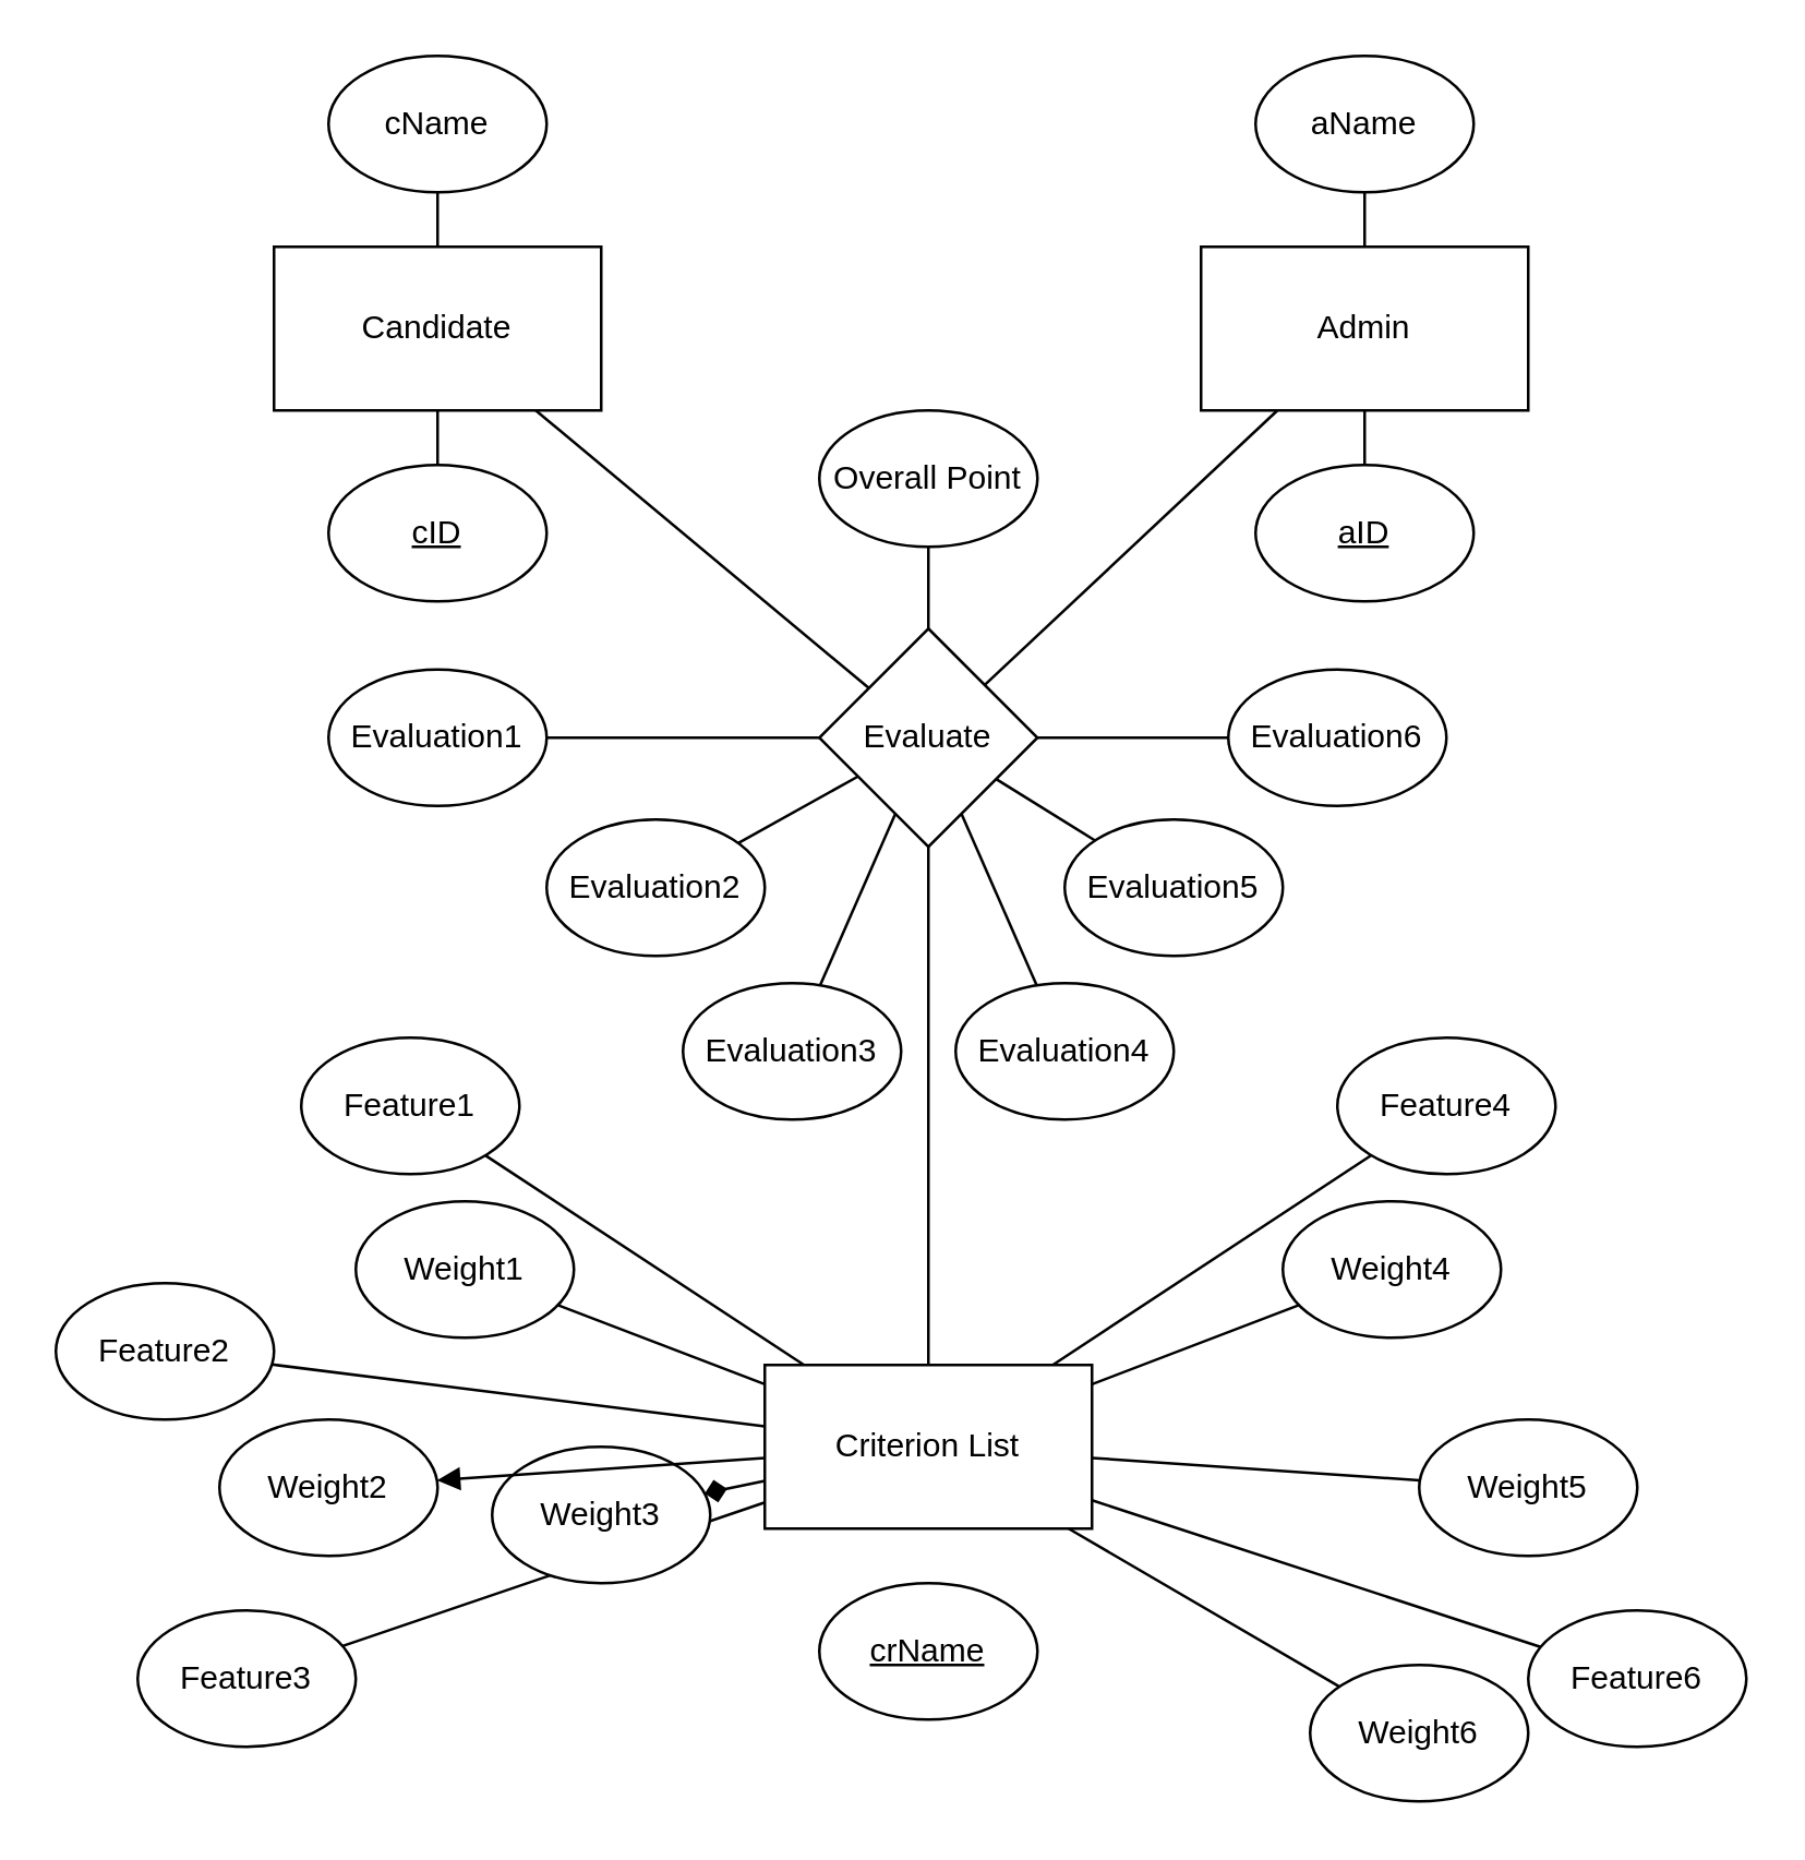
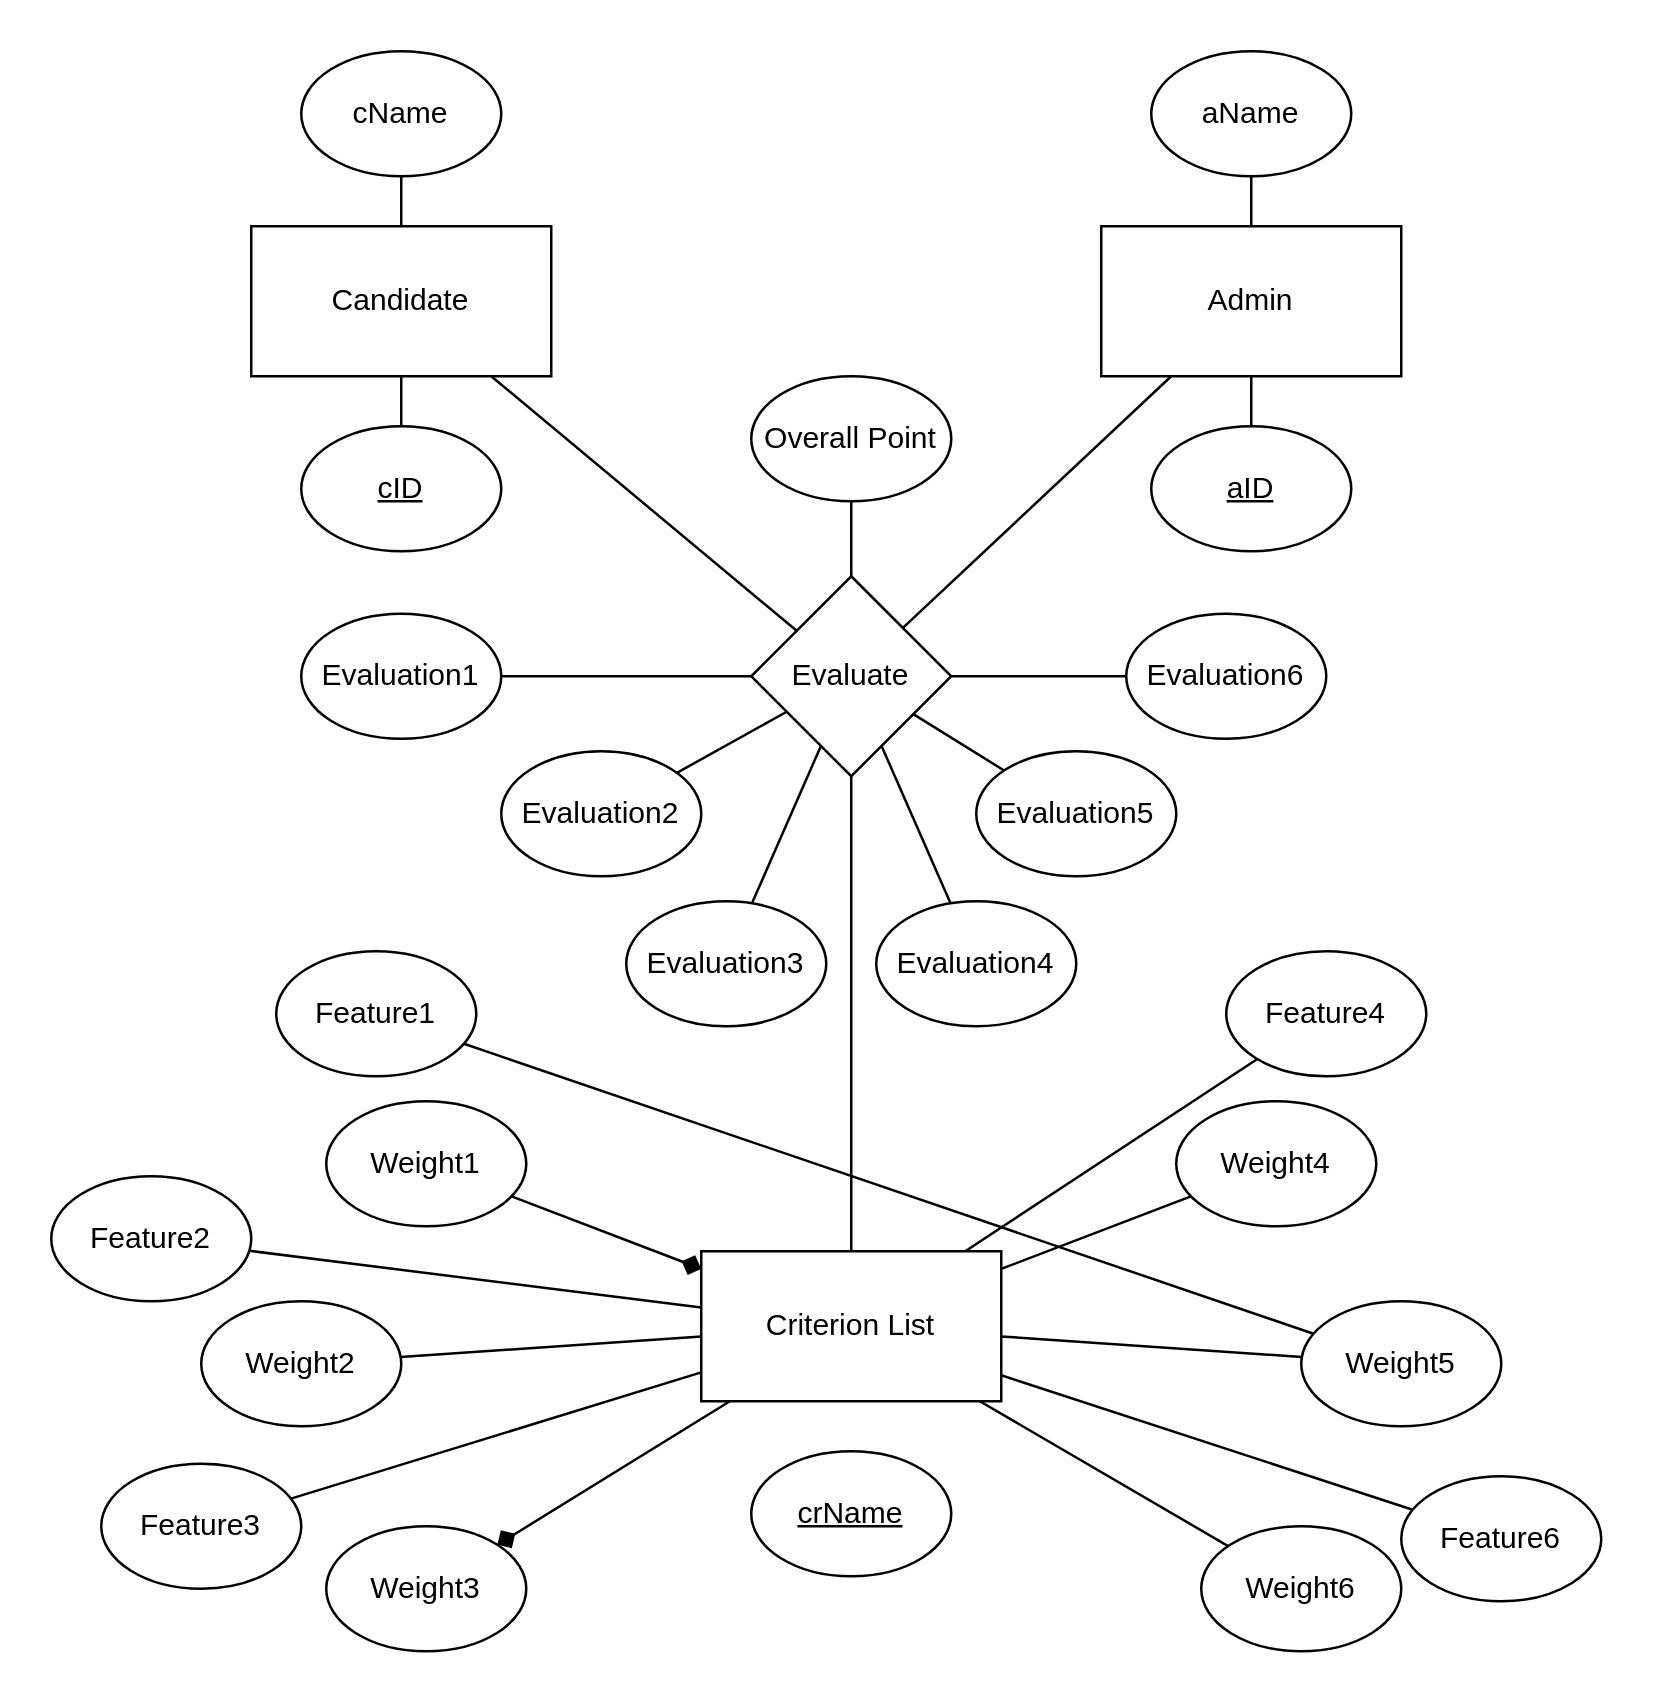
- <mxCell id="14" value="" style="endArrow=none;html=1;rounded=0;" parent="1" source="13" target="21" edge="1"><mxGeometry width="50" height="50" relative="1" as="geometry"><mxPoint x="142.649" y="-1.283" as="sourcePoint" /><mxPoint x="154" y="20" as="targetPoint" /></mxGeometry></mxCell>
+ <mxCell id="14" value="" style="endArrow=none;html=1;rounded=0;" parent="1" source="13" target="35" edge="1"><mxGeometry width="50" height="50" relative="1" as="geometry"><mxPoint x="142.649" y="-1.283" as="sourcePoint" /><mxPoint x="154" y="20" as="targetPoint" /></mxGeometry></mxCell>
- <mxCell id="30" value="" style="endArrow=none;html=1;rounded=0;" parent="1" source="31" target="21" edge="1"><mxGeometry width="50" height="50" relative="1" as="geometry"><mxPoint x="190" y="365" as="sourcePoint" /><mxPoint x="290" y="365" as="targetPoint" /></mxGeometry></mxCell>
+ <mxCell id="30" value="" style="endArrow=diamond;html=1;rounded=0;" parent="1" source="31" target="21" edge="1"><mxGeometry width="50" height="50" relative="1" as="geometry"><mxPoint x="190" y="365" as="sourcePoint" /><mxPoint x="290" y="365" as="targetPoint" /></mxGeometry></mxCell>
- <mxCell id="41" value="" style="endArrow=block;html=1;rounded=0;" parent="1" source="21" target="32" edge="1"><mxGeometry width="50" height="50" relative="1" as="geometry"><mxPoint x="321.579" y="395" as="sourcePoint" /><mxPoint x="190.38" y="533.488" as="targetPoint" /></mxGeometry></mxCell>
+ <mxCell id="41" value="" style="endArrow=none;html=1;rounded=0;" parent="1" source="21" target="32" edge="1"><mxGeometry width="50" height="50" relative="1" as="geometry"><mxPoint x="321.579" y="395" as="sourcePoint" /><mxPoint x="190.38" y="533.488" as="targetPoint" /></mxGeometry></mxCell>
- <mxCell id="33" value="Weight3" style="ellipse;whiteSpace=wrap;html=1;" parent="1" vertex="1"><mxGeometry x="180" y="530" width="80" height="50" as="geometry" /></mxCell>
+ <mxCell id="33" value="Weight3" style="ellipse;whiteSpace=wrap;html=1;" parent="1" vertex="1"><mxGeometry x="130" y="610" width="80" height="50" as="geometry" /></mxCell>
- <mxCell id="9" value="Feature3" style="ellipse;whiteSpace=wrap;html=1;" parent="1" vertex="1"><mxGeometry y="590" width="80" height="50" as="geometry" x="50" /></mxCell>
+ <mxCell id="9" value="Feature3" style="ellipse;whiteSpace=wrap;html=1;" parent="1" vertex="1"><mxGeometry x="40" y="585" width="80" height="50" as="geometry" /></mxCell>
